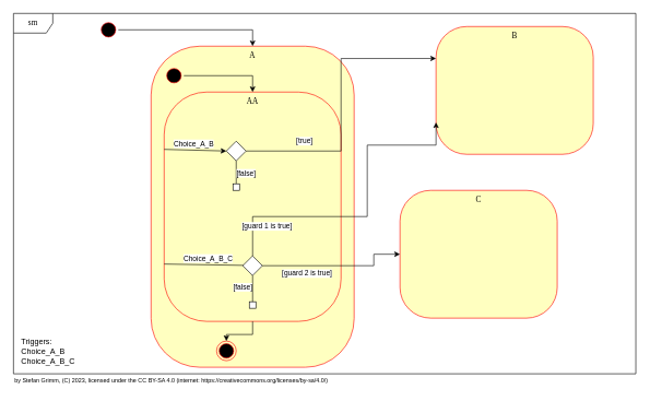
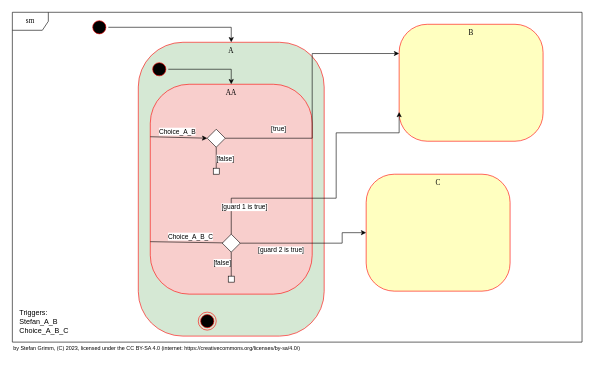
- <mxCell id="4" value="A" style="rounded=1;whiteSpace=wrap;html=1;arcSize=24;fillColor=#ffffc0;strokeColor=#ff0000;shadow=0;comic=0;labelBackgroundColor=none;fontFamily=Verdana;fontSize=12;fontColor=#000000;align=center;verticalAlign=top;" parent="1" vertex="1"><mxGeometry x="230" y="70" width="310" height="490" as="geometry" /></mxCell>
+ <mxCell id="4" value="A" style="rounded=1;whiteSpace=wrap;html=1;arcSize=24;fillColor=#d5e8d4;strokeColor=#ff0000;shadow=0;comic=0;labelBackgroundColor=none;fontFamily=Verdana;fontSize=12;fontColor=#000000;align=center;verticalAlign=top;" parent="1" vertex="1"><mxGeometry x="230" y="70" width="310" height="490" as="geometry" /></mxCell>
- <mxCell id="5" value="AA" style="rounded=1;whiteSpace=wrap;html=1;arcSize=24;fillColor=#ffffc0;strokeColor=#ff0000;shadow=0;comic=0;labelBackgroundColor=none;fontFamily=Verdana;fontSize=12;fontColor=#000000;align=center;verticalAlign=top;" parent="1" vertex="1"><mxGeometry x="250" y="140" width="270" height="350" as="geometry" /></mxCell>
+ <mxCell id="5" value="AA" style="rounded=1;whiteSpace=wrap;html=1;arcSize=24;fillColor=#f8cecc;strokeColor=#ff0000;shadow=0;comic=0;labelBackgroundColor=none;fontFamily=Verdana;fontSize=12;fontColor=#000000;align=center;verticalAlign=top;" parent="1" vertex="1"><mxGeometry x="250" y="140" width="270" height="350" as="geometry" /></mxCell>
- <mxCell id="23" value="" style="edgeStyle=orthogonalEdgeStyle;rounded=0;orthogonalLoop=1;jettySize=auto;html=1;entryX=0.5;entryY=0;entryDx=0;entryDy=0;exitX=0.5;exitY=1;exitDx=0;exitDy=0;" parent="1" source="5" target="22" edge="1"><mxGeometry y="-10" relative="1" as="geometry"><mxPoint x="720" y="361" as="sourcePoint" /><mxPoint x="765" y="331" as="targetPoint" /><Array as="points" /><mxPoint as="offset" /></mxGeometry></mxCell>
- <mxCell id="13" value="&lt;div&gt;Triggers:&lt;/div&gt;&lt;div&gt;Choice_A_B&lt;/div&gt;&lt;div&gt;Choice_A_B_C&lt;br&gt;&lt;/div&gt;" style="text;html=1;strokeColor=none;fillColor=none;align=left;verticalAlign=bottom;whiteSpace=wrap;rounded=0;" parent="1" vertex="1"><mxGeometry x="30" y="450" width="100" height="110" as="geometry" /></mxCell>
+ <mxCell id="13" value="&lt;div&gt;Triggers:&lt;/div&gt;&lt;div&gt;Stefan_A_B&lt;/div&gt;&lt;div&gt;Choice_A_B_C&lt;br&gt;&lt;/div&gt;" style="text;html=1;strokeColor=none;fillColor=none;align=left;verticalAlign=bottom;whiteSpace=wrap;rounded=0;" parent="1" vertex="1"><mxGeometry x="30" y="450" width="100" height="110" as="geometry" /></mxCell>
